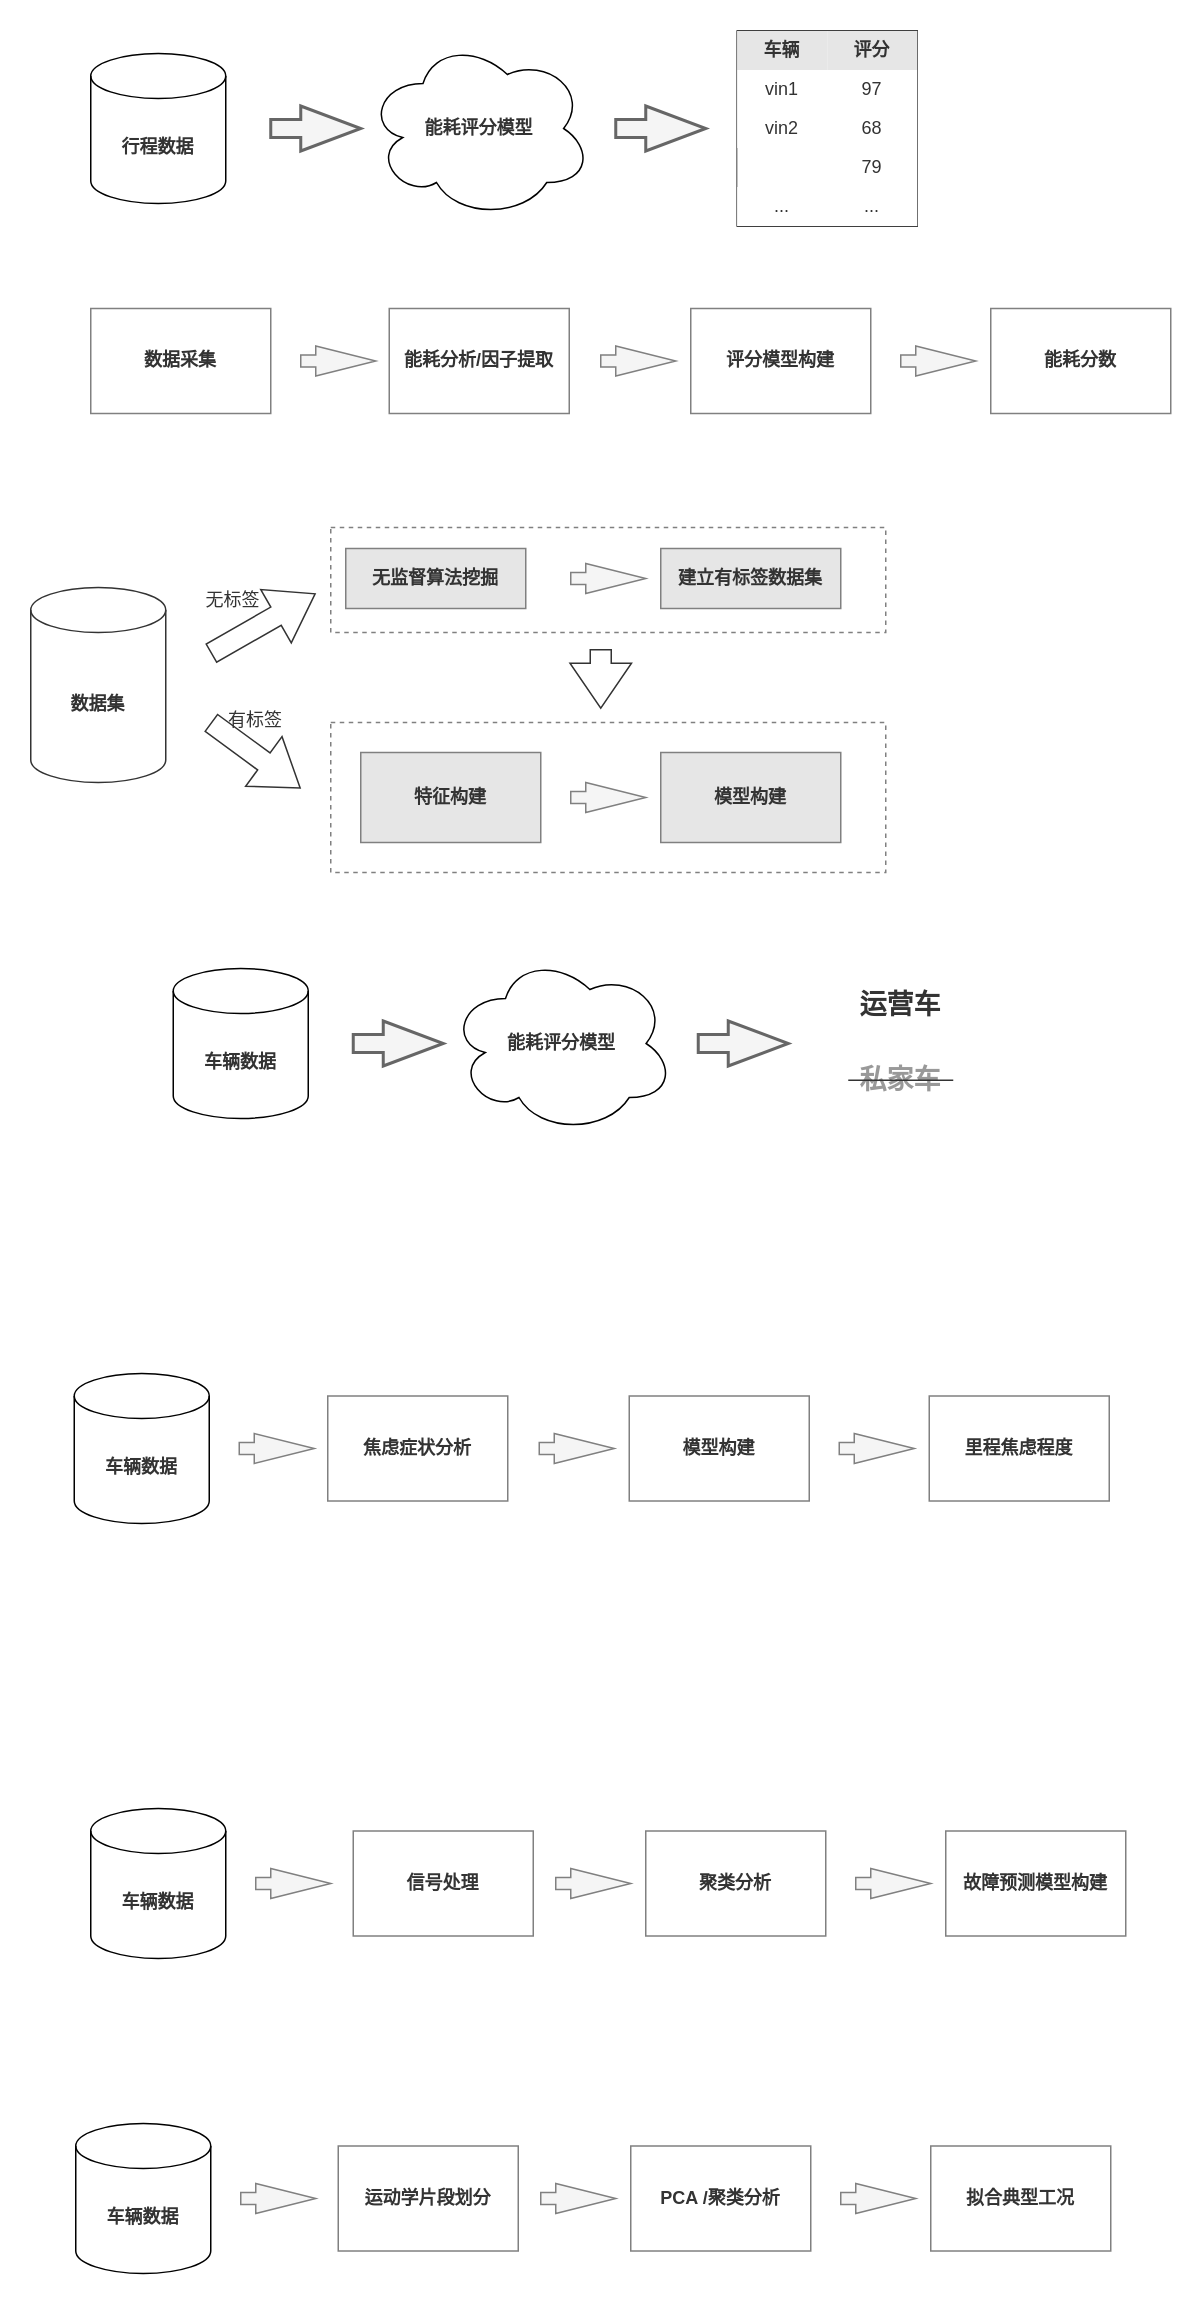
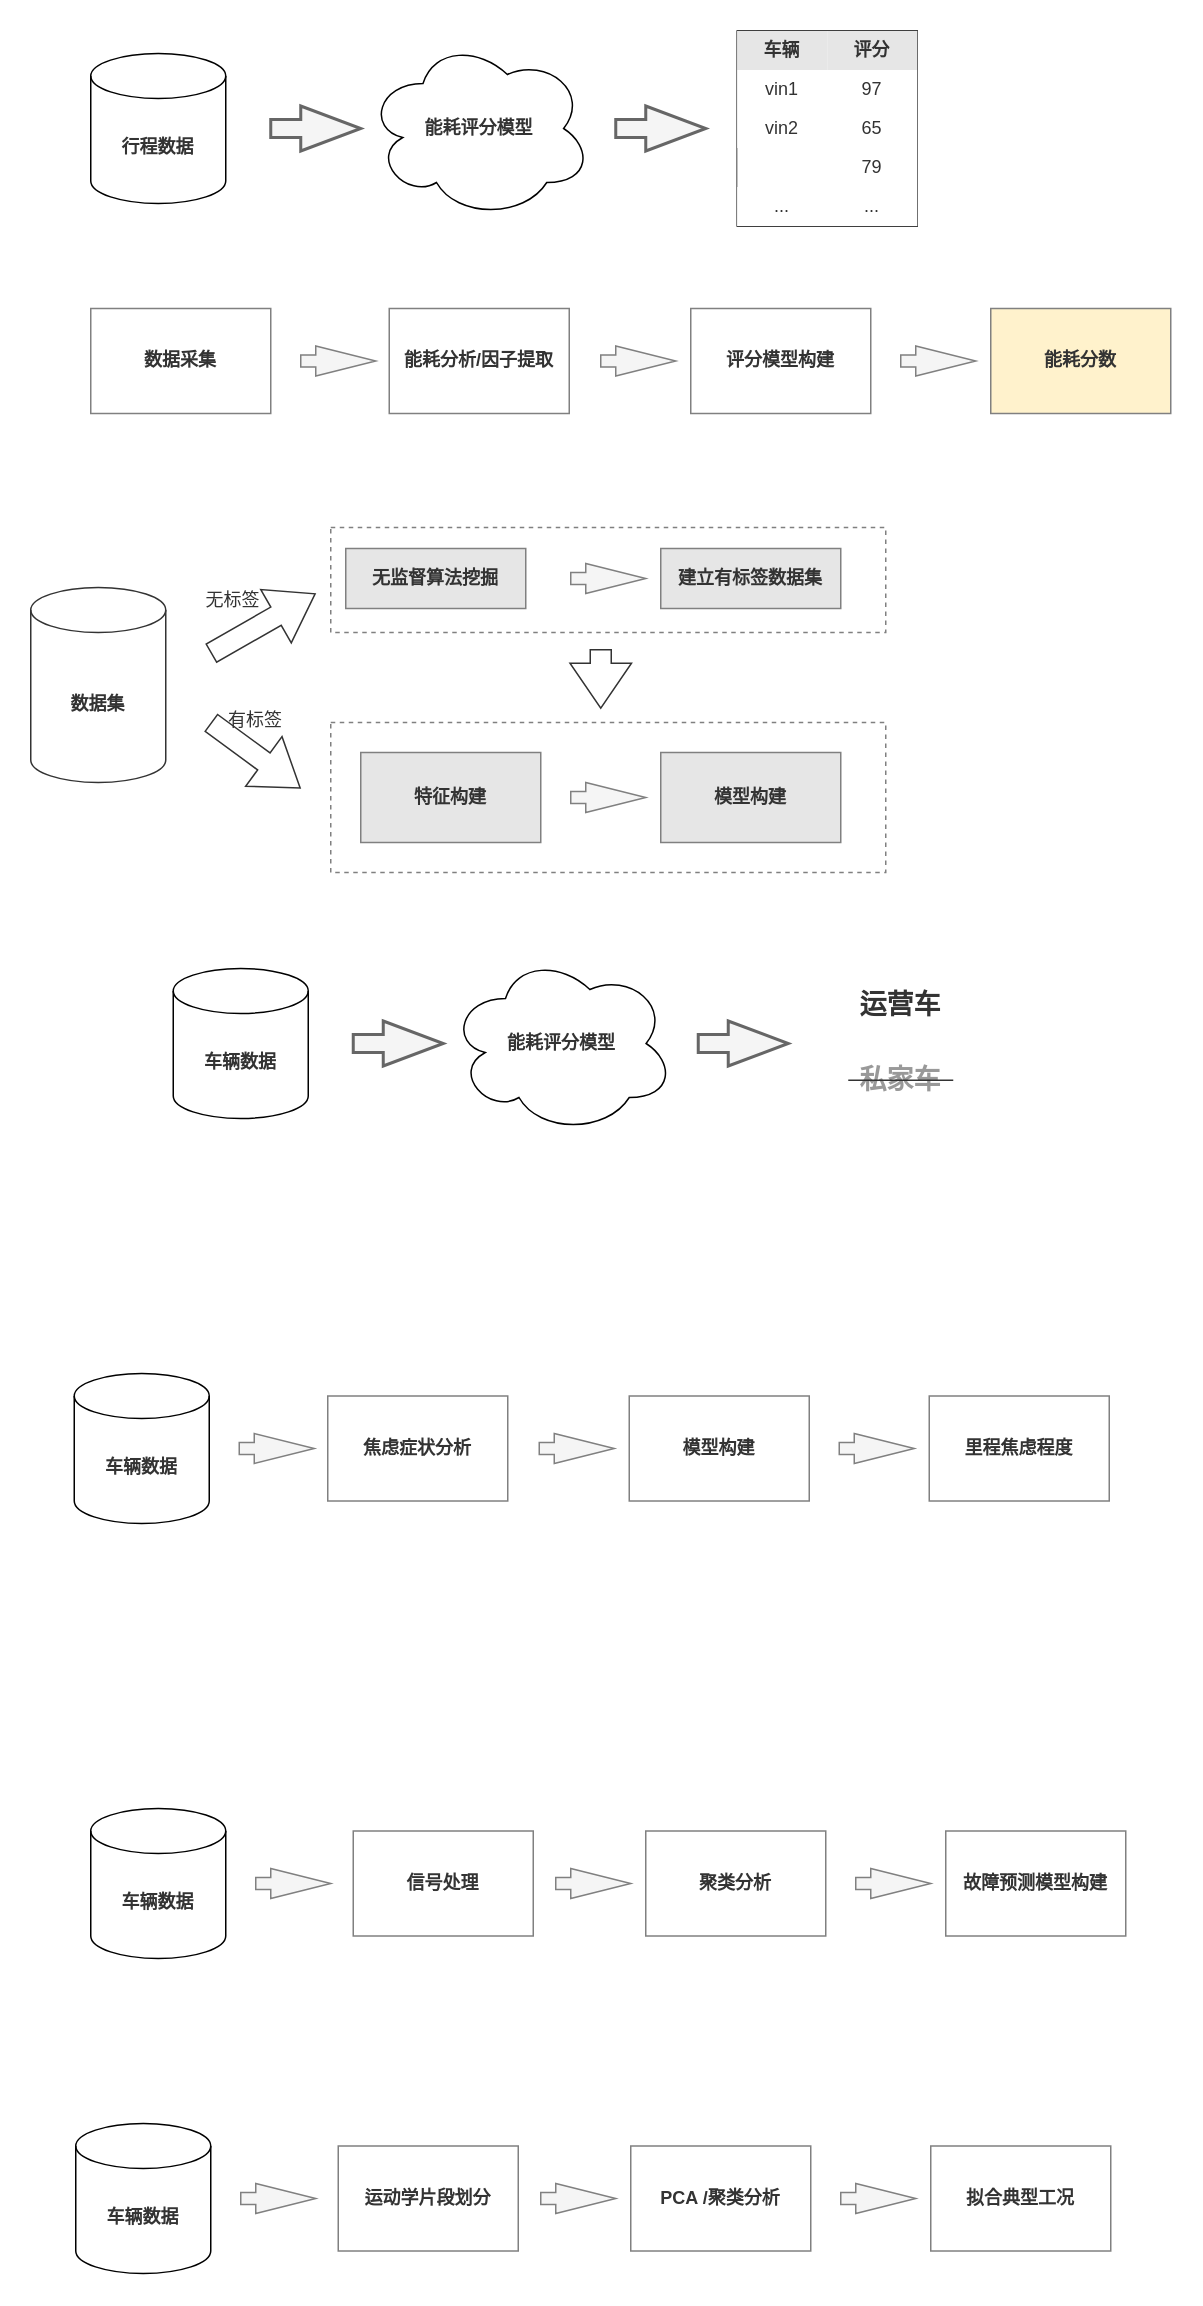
- <mxCell id="14" value="68" style="shape=partialRectangle;html=1;whiteSpace=wrap;connectable=0;overflow=hidden;top=0;left=0;bottom=0;right=0;pointerEvents=1;fontColor=#333333;" vertex="1" parent="12"><mxGeometry x="60" width="60" height="26" as="geometry"><mxRectangle width="60" height="26" as="alternateBounds" /></mxGeometry></mxCell>
+ <mxCell id="14" value="65" style="shape=partialRectangle;html=1;whiteSpace=wrap;connectable=0;overflow=hidden;top=0;left=0;bottom=0;right=0;pointerEvents=1;fontColor=#333333;" vertex="1" parent="12"><mxGeometry x="60" width="60" height="26" as="geometry"><mxRectangle width="60" height="26" as="alternateBounds" /></mxGeometry></mxCell>
- <mxCell id="25" value="能耗分数" style="rounded=0;whiteSpace=wrap;html=1;fontStyle=1;fontColor=#333333;strokeColor=#808080;" vertex="1" parent="1"><mxGeometry x="660" y="205" width="120" height="70" as="geometry" /></mxCell>
+ <mxCell id="25" value="能耗分数" style="rounded=0;whiteSpace=wrap;html=1;fontStyle=1;fontColor=#333333;strokeColor=#808080;fillColor=#fff2cc;" vertex="1" parent="1"><mxGeometry x="660" y="205" width="120" height="70" as="geometry" /></mxCell>
